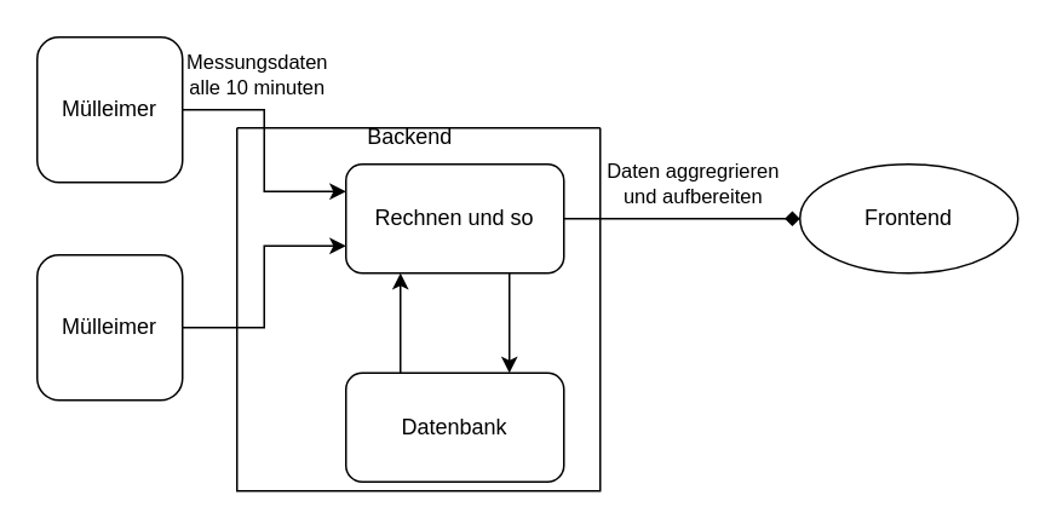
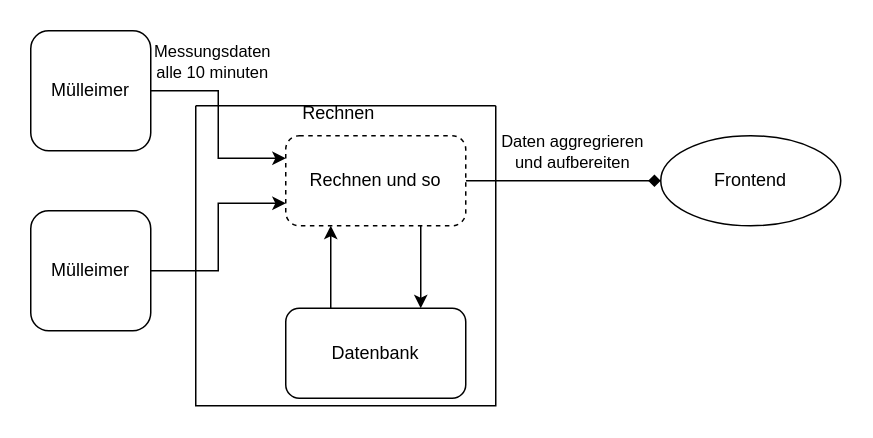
- <mxCell id="15" value="Backend" style="text;html=1;align=center;verticalAlign=middle;resizable=0;points=[];autosize=1;strokeColor=none;fillColor=none;" vertex="1" parent="10"><mxGeometry x="60" y="-10" width="70" height="30" as="geometry" /></mxCell>
+ <mxCell id="15" value="Rechnen" style="text;html=1;align=center;verticalAlign=middle;resizable=0;points=[];autosize=1;strokeColor=none;fillColor=none;" vertex="1" parent="10"><mxGeometry x="60" y="-10" width="70" height="30" as="geometry" /></mxCell>
- <mxCell id="11" value="Rechnen und so" style="rounded=1;whiteSpace=wrap;html=1;" vertex="1" parent="10"><mxGeometry x="60" y="20" width="120" height="60" as="geometry" /></mxCell>
+ <mxCell id="11" value="Rechnen und so" style="rounded=1;whiteSpace=wrap;html=1;dashed=1;" vertex="1" parent="10"><mxGeometry x="60" y="20" width="120" height="60" as="geometry" /></mxCell>
